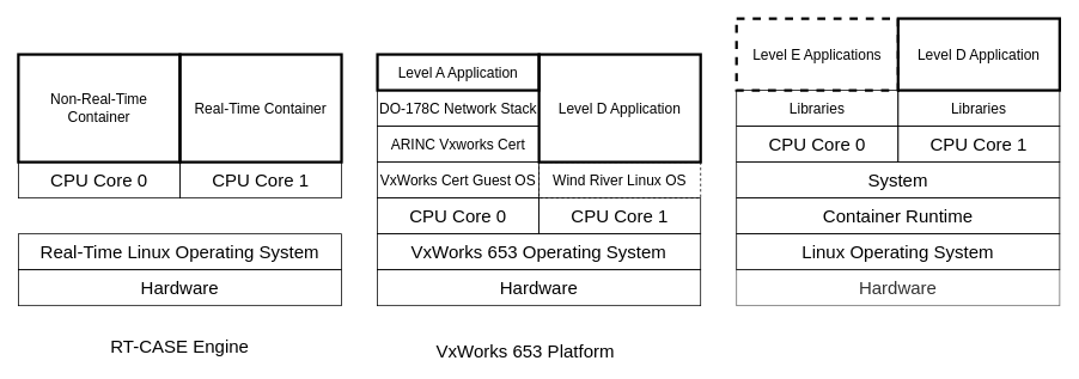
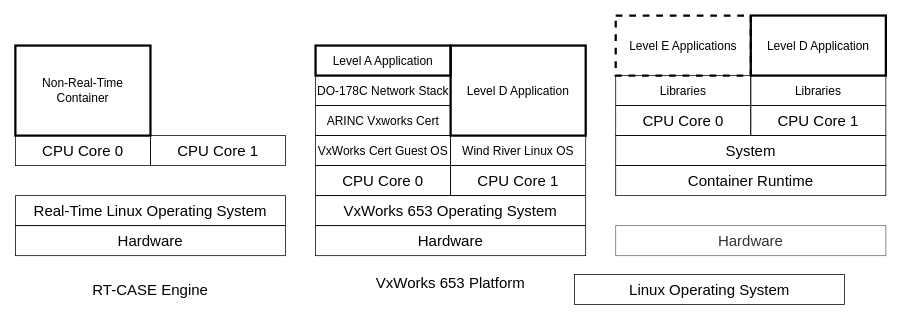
- <mxCell id="27" value="Real-Time Container" style="rounded=0;whiteSpace=wrap;html=1;fontSize=16;fillColor=none;strokeWidth=3;" parent="1" vertex="1"><mxGeometry x="200" y="60" width="180" height="120" as="geometry" /></mxCell>
- <mxCell id="7" value="&lt;span style=&quot;font-size: 16px&quot;&gt;Wind River Linux OS&lt;/span&gt;" style="rounded=0;whiteSpace=wrap;html=1;fillColor=none;dashed=1;" parent="1" vertex="1"><mxGeometry x="600" y="180" width="180" height="40" as="geometry" /></mxCell>
+ <mxCell id="7" value="&lt;span style=&quot;font-size: 16px&quot;&gt;Wind River Linux OS&lt;/span&gt;" style="rounded=0;whiteSpace=wrap;html=1;fillColor=none;" parent="1" vertex="1"><mxGeometry x="600" y="180" width="180" height="40" as="geometry" /></mxCell>
- <mxCell id="13" value="&lt;font style=&quot;font-size: 20px&quot;&gt;Linux Operating System&lt;/font&gt;" style="rounded=0;whiteSpace=wrap;html=1;fillColor=none;" parent="1" vertex="1"><mxGeometry x="820" y="260" width="360" height="40" as="geometry" /></mxCell>
+ <mxCell id="13" value="&lt;font style=&quot;font-size: 20px&quot;&gt;Linux Operating System&lt;/font&gt;" style="rounded=0;whiteSpace=wrap;html=1;fillColor=none;" parent="1" vertex="1"><mxGeometry x="765" y="365" width="360" height="40" as="geometry" /></mxCell>
- <mxCell id="22" value="&lt;font style=&quot;font-size: 20px&quot;&gt;VxWorks 653 Platform&lt;/font&gt;" style="text;html=1;strokeColor=none;fillColor=none;align=center;verticalAlign=middle;whiteSpace=wrap;rounded=0;fontSize=16;" parent="1" vertex="1"><mxGeometry x="480" y="375" width="210" height="30" as="geometry" /></mxCell>
+ <mxCell id="22" value="&lt;font style=&quot;font-size: 20px&quot;&gt;VxWorks 653 Platform&lt;/font&gt;" style="text;html=1;strokeColor=none;fillColor=none;align=center;verticalAlign=middle;whiteSpace=wrap;rounded=0;fontSize=16;" parent="1" vertex="1"><mxGeometry x="495" y="360" width="210" height="30" as="geometry" /></mxCell>
